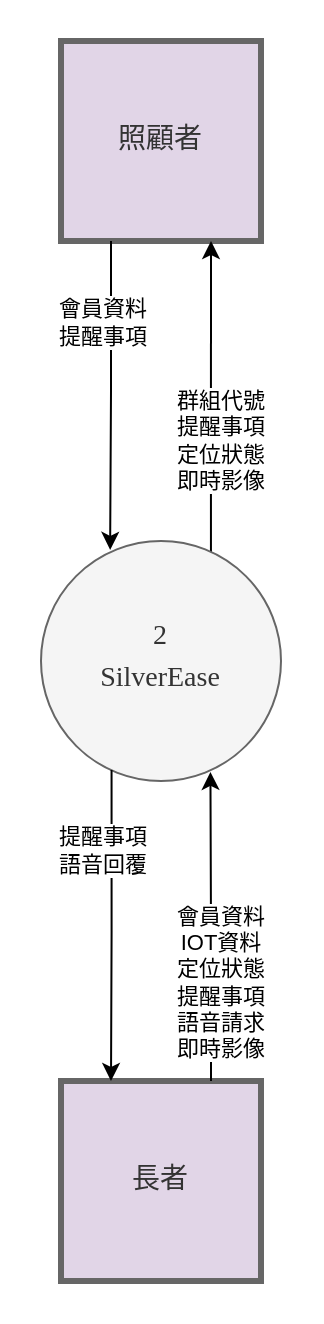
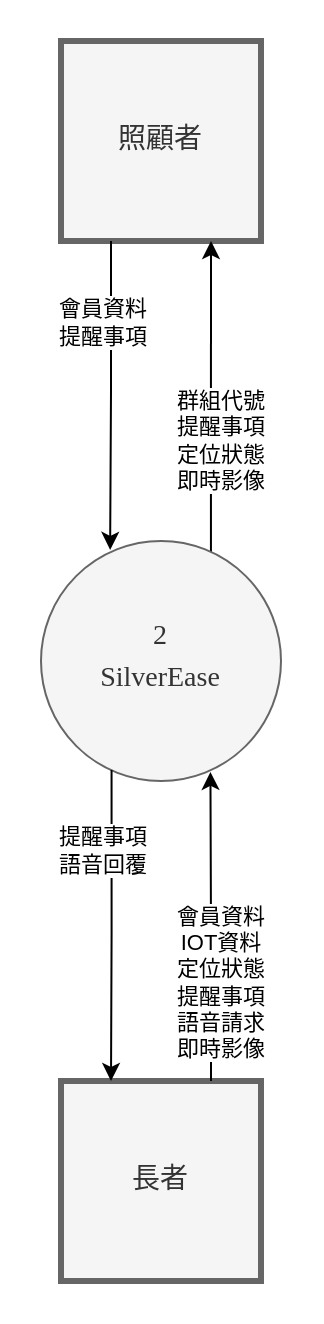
- <mxCell id="2" value="&lt;div style=&quot;padding-bottom: 0px;&quot;&gt;&lt;span style=&quot;font-size: 14px; font-family: &amp;quot;Noto Sans TC&amp;quot;; background-color: initial;&quot;&gt;照顧者&lt;/span&gt;&lt;/div&gt;" style="html=1;dashed=0;whiteSpace=wrap;strokeWidth=3;fillColor=#e1d5e7;fontColor=#333333;strokeColor=#666666;align=center;" parent="1" vertex="1"><mxGeometry x="30" y="20" width="100" height="100" as="geometry" /></mxCell>
+ <mxCell id="2" value="&lt;div style=&quot;padding-bottom: 0px;&quot;&gt;&lt;span style=&quot;font-size: 14px; font-family: &amp;quot;Noto Sans TC&amp;quot;; background-color: initial;&quot;&gt;照顧者&lt;/span&gt;&lt;/div&gt;" style="html=1;dashed=0;whiteSpace=wrap;strokeWidth=3;fillColor=#f5f5f5;fontColor=#333333;strokeColor=#666666;align=center;" parent="1" vertex="1"><mxGeometry x="30" y="20" width="100" height="100" as="geometry" /></mxCell>
- <mxCell id="8" value="&lt;div style=&quot;padding-bottom: 0px;&quot;&gt;&lt;font face=&quot;Noto Sans TC&quot;&gt;&lt;span style=&quot;font-size: 14px;&quot;&gt;長者&lt;/span&gt;&lt;/font&gt;&lt;/div&gt;" style="html=1;dashed=0;whiteSpace=wrap;strokeWidth=3;fillColor=#e1d5e7;fontColor=#333333;strokeColor=#666666;align=center;" parent="1" vertex="1"><mxGeometry x="30" y="540" width="100" height="100" as="geometry" /></mxCell>
+ <mxCell id="8" value="&lt;div style=&quot;padding-bottom: 0px;&quot;&gt;&lt;font face=&quot;Noto Sans TC&quot;&gt;&lt;span style=&quot;font-size: 14px;&quot;&gt;長者&lt;/span&gt;&lt;/font&gt;&lt;/div&gt;" style="html=1;dashed=0;whiteSpace=wrap;strokeWidth=3;fillColor=#f5f5f5;fontColor=#333333;strokeColor=#666666;align=center;" parent="1" vertex="1"><mxGeometry x="30" y="540" width="100" height="100" as="geometry" /></mxCell>
